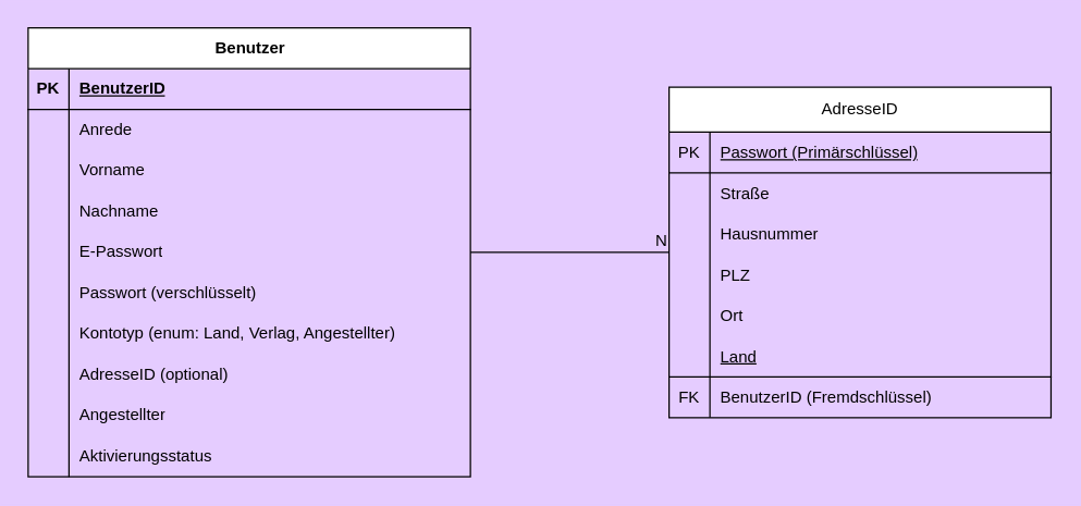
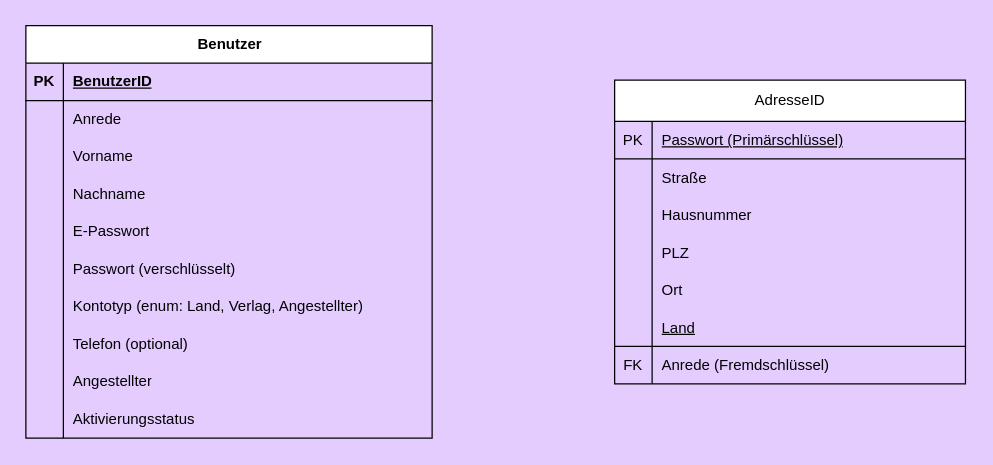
- <mxCell id="55" value="" style="endArrow=none;html=1;rounded=0;" edge="1" parent="1" source="2" target="33"><mxGeometry relative="1" as="geometry"><mxPoint x="310" y="357" as="sourcePoint" /><mxPoint x="385" y="40" as="targetPoint" /></mxGeometry></mxCell>
- <mxCell id="56" value="N" style="resizable=0;html=1;whiteSpace=wrap;align=right;verticalAlign=bottom;" connectable="0" vertex="1" parent="55"><mxGeometry x="1" relative="1" as="geometry" /></mxCell>
- <mxCell id="26" value="AdresseID (optional)" style="shape=partialRectangle;connectable=0;fillColor=none;top=0;left=0;bottom=0;right=0;align=left;spacingLeft=6;overflow=hidden;whiteSpace=wrap;html=1;" vertex="1" parent="24"><mxGeometry x="30" width="295.0" height="30" as="geometry"><mxRectangle width="295.0" height="30" as="alternateBounds" /></mxGeometry></mxCell>
+ <mxCell id="26" value="Telefon (optional)" style="shape=partialRectangle;connectable=0;fillColor=none;top=0;left=0;bottom=0;right=0;align=left;spacingLeft=6;overflow=hidden;whiteSpace=wrap;html=1;" vertex="1" parent="24"><mxGeometry x="30" width="295.0" height="30" as="geometry"><mxRectangle width="295.0" height="30" as="alternateBounds" /></mxGeometry></mxCell>
- <mxCell id="54" value="BenutzerID (Fremdschlüssel)" style="shape=partialRectangle;connectable=0;fillColor=none;top=0;left=0;bottom=0;right=0;align=left;spacingLeft=6;overflow=hidden;whiteSpace=wrap;html=1;fontStyle=0" vertex="1" parent="52"><mxGeometry x="30" width="250.667" height="30" as="geometry"><mxRectangle width="250.667" height="30" as="alternateBounds" /></mxGeometry></mxCell>
+ <mxCell id="54" value="Anrede (Fremdschlüssel)" style="shape=partialRectangle;connectable=0;fillColor=none;top=0;left=0;bottom=0;right=0;align=left;spacingLeft=6;overflow=hidden;whiteSpace=wrap;html=1;fontStyle=0" vertex="1" parent="52"><mxGeometry x="30" width="250.667" height="30" as="geometry"><mxRectangle width="250.667" height="30" as="alternateBounds" /></mxGeometry></mxCell>
